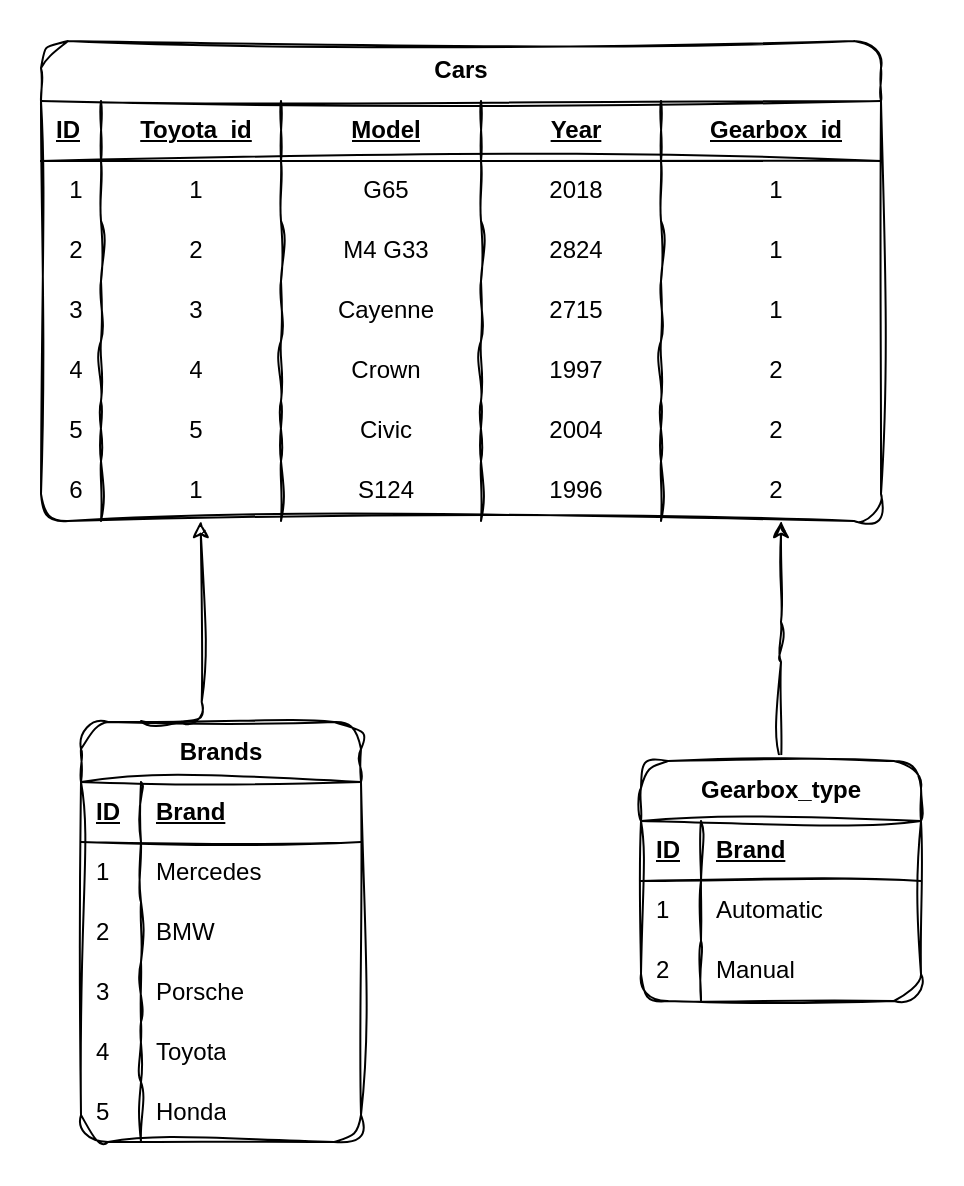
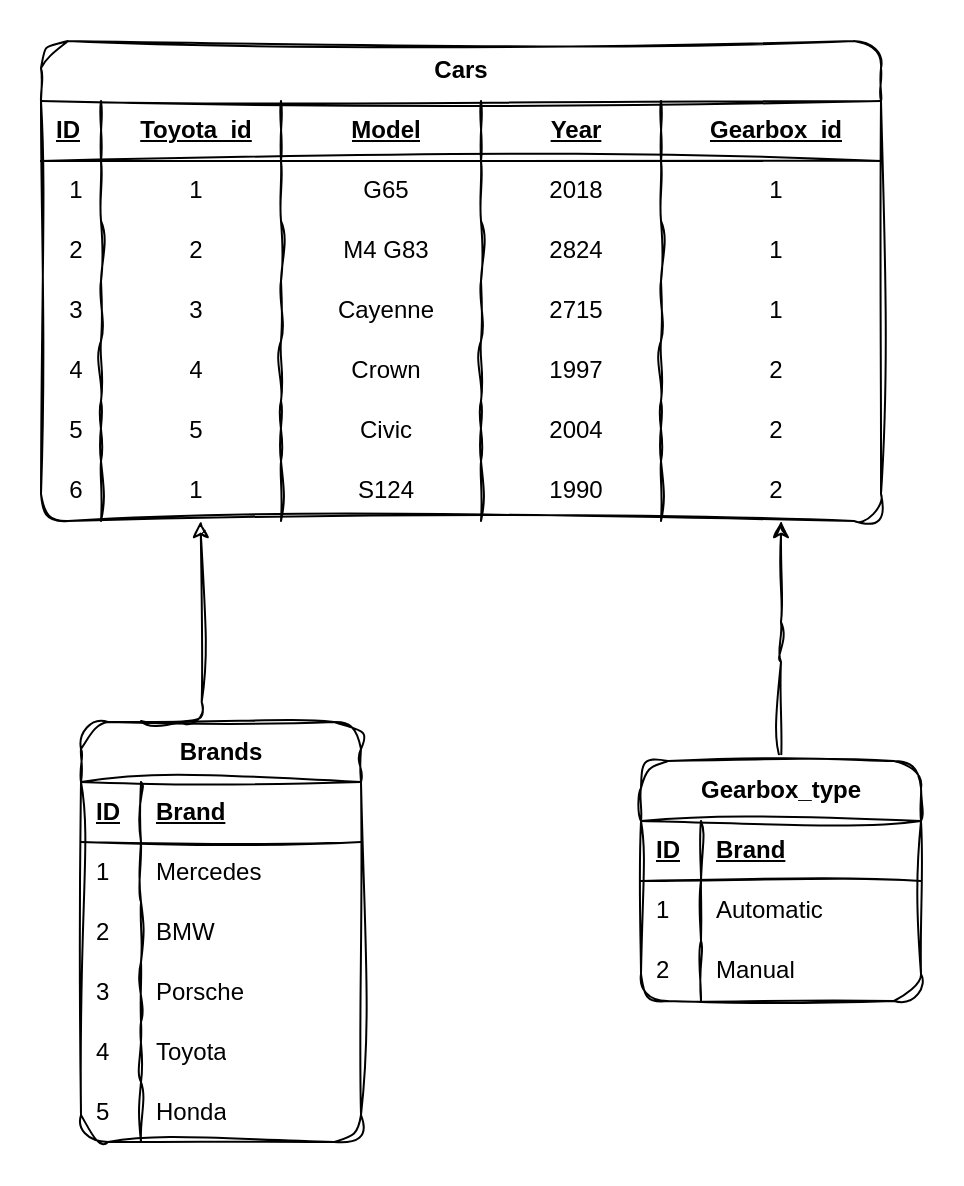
- <mxCell id="37" value="M4 G33" style="shape=partialRectangle;connectable=0;fillColor=none;top=0;left=0;bottom=0;right=0;align=center;spacingLeft=6;overflow=hidden;whiteSpace=wrap;html=1;labelBackgroundColor=none;sketch=1;curveFitting=1;jiggle=2;rounded=1;" vertex="1" parent="34"><mxGeometry x="120" width="100" height="30" as="geometry"><mxRectangle width="100" height="30" as="alternateBounds" /></mxGeometry></mxCell>
+ <mxCell id="37" value="M4 G83" style="shape=partialRectangle;connectable=0;fillColor=none;top=0;left=0;bottom=0;right=0;align=center;spacingLeft=6;overflow=hidden;whiteSpace=wrap;html=1;labelBackgroundColor=none;sketch=1;curveFitting=1;jiggle=2;rounded=1;" vertex="1" parent="34"><mxGeometry x="120" width="100" height="30" as="geometry"><mxRectangle width="100" height="30" as="alternateBounds" /></mxGeometry></mxCell>
- <mxCell id="62" value="1996" style="shape=partialRectangle;connectable=0;fillColor=none;top=0;left=0;bottom=0;right=0;align=center;spacingLeft=6;overflow=hidden;whiteSpace=wrap;html=1;labelBackgroundColor=none;sketch=1;curveFitting=1;jiggle=2;rounded=1;" vertex="1" parent="58"><mxGeometry x="220" width="90" height="30" as="geometry"><mxRectangle width="90" height="30" as="alternateBounds" /></mxGeometry></mxCell>
+ <mxCell id="62" value="1990" style="shape=partialRectangle;connectable=0;fillColor=none;top=0;left=0;bottom=0;right=0;align=center;spacingLeft=6;overflow=hidden;whiteSpace=wrap;html=1;labelBackgroundColor=none;sketch=1;curveFitting=1;jiggle=2;rounded=1;" vertex="1" parent="58"><mxGeometry x="220" width="90" height="30" as="geometry"><mxRectangle width="90" height="30" as="alternateBounds" /></mxGeometry></mxCell>
